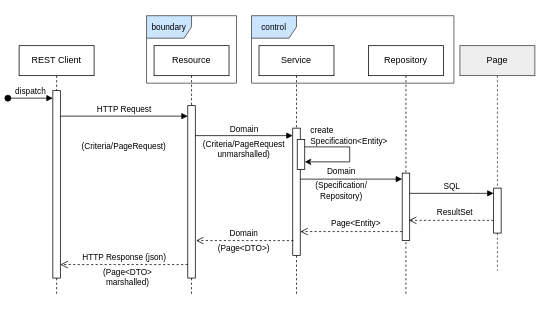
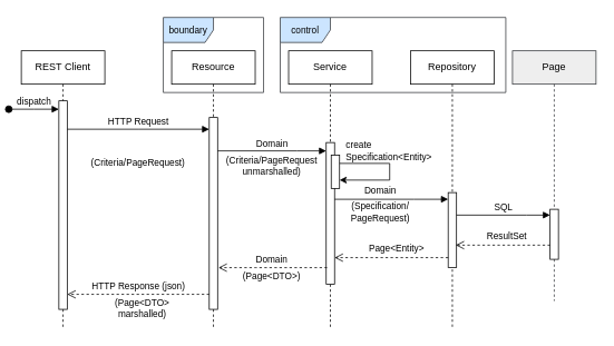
- <mxCell id="22" value="(Specification/&lt;div&gt;Repository)&lt;/div&gt;" style="text;html=1;align=center;verticalAlign=middle;whiteSpace=wrap;rounded=0;fontSize=11;" parent="1" vertex="1"><mxGeometry x="420" y="239" width="60" height="30" as="geometry" /></mxCell>
+ <mxCell id="22" value="(Specification/&lt;div&gt;PageRequest)&lt;/div&gt;" style="text;html=1;align=center;verticalAlign=middle;whiteSpace=wrap;rounded=0;fontSize=11;" parent="1" vertex="1"><mxGeometry x="420" y="239" width="60" height="30" as="geometry" /></mxCell>
